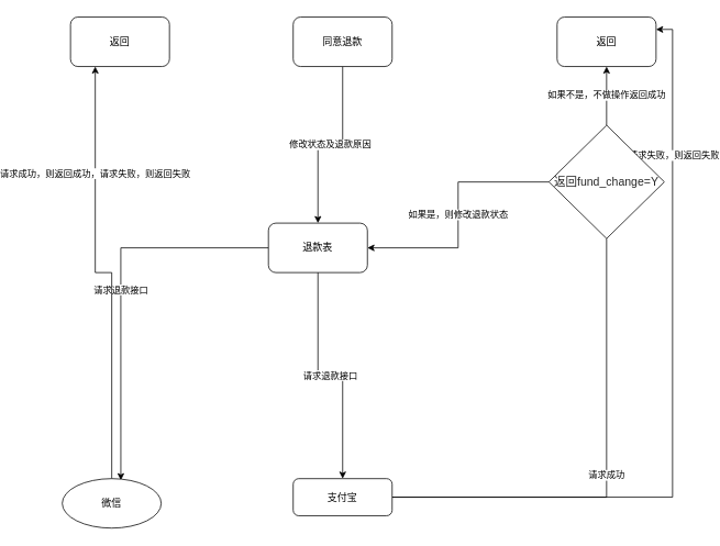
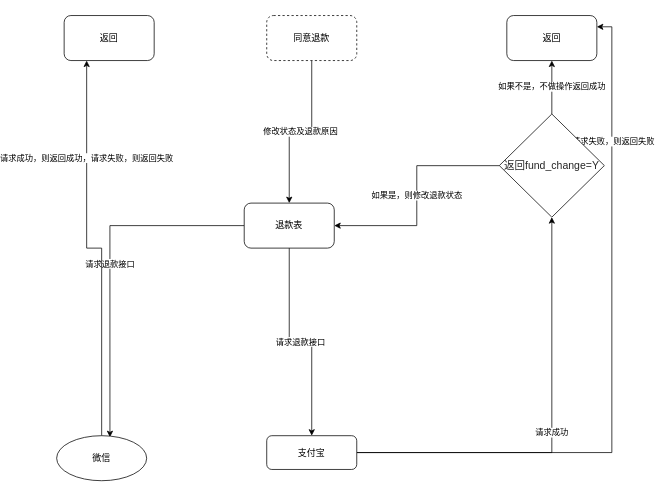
- <mxCell id="3" value="同意退款" style="rounded=1;whiteSpace=wrap;html=1;" vertex="1" parent="1"><mxGeometry x="300" y="20" width="120" height="60" as="geometry" /></mxCell>
+ <mxCell id="3" value="同意退款" style="rounded=1;whiteSpace=wrap;html=1;dashed=1;" vertex="1" parent="1"><mxGeometry x="300" y="20" width="120" height="60" as="geometry" /></mxCell>
- <mxCell id="7" value="请求成功" style="edgeStyle=orthogonalEdgeStyle;rounded=0;orthogonalLoop=1;jettySize=auto;html=1;endArrow=none;" edge="1" parent="1" source="10" target="13"><mxGeometry relative="1" as="geometry"><mxPoint x="600" y="280" as="targetPoint" /></mxGeometry></mxCell>
+ <mxCell id="7" value="请求成功" style="edgeStyle=orthogonalEdgeStyle;rounded=0;orthogonalLoop=1;jettySize=auto;html=1;" edge="1" parent="1" source="10" target="13"><mxGeometry relative="1" as="geometry"><mxPoint x="600" y="280" as="targetPoint" /></mxGeometry></mxCell>
